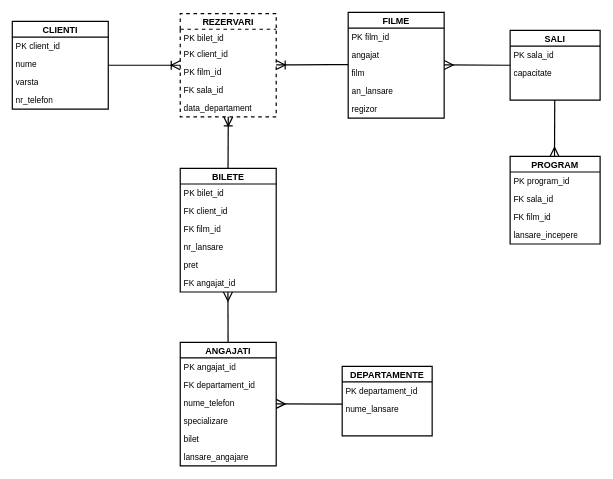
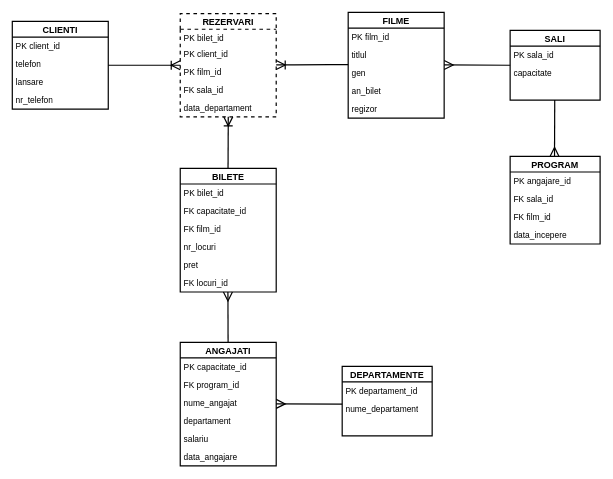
- <mxCell id="16" value="&lt;font style=&quot;font-size: 14px;&quot;&gt;angajat&lt;/font&gt;" style="text;strokeColor=none;fillColor=none;spacingLeft=4;spacingRight=4;overflow=hidden;rotatable=0;points=[[0,0.5],[1,0.5]];portConstraint=eastwest;fontSize=12;whiteSpace=wrap;html=1;" parent="14" vertex="1"><mxGeometry y="56" width="160" height="30" as="geometry" /></mxCell>
+ <mxCell id="16" value="&lt;font style=&quot;font-size: 14px;&quot;&gt;titlul&lt;/font&gt;" style="text;strokeColor=none;fillColor=none;spacingLeft=4;spacingRight=4;overflow=hidden;rotatable=0;points=[[0,0.5],[1,0.5]];portConstraint=eastwest;fontSize=12;whiteSpace=wrap;html=1;" parent="14" vertex="1"><mxGeometry y="56" width="160" height="30" as="geometry" /></mxCell>
- <mxCell id="4" value="&lt;font style=&quot;font-size: 14px;&quot;&gt;nume&lt;/font&gt;" style="text;strokeColor=none;fillColor=none;spacingLeft=4;spacingRight=4;overflow=hidden;rotatable=0;points=[[0,0.5],[1,0.5]];portConstraint=eastwest;fontSize=12;whiteSpace=wrap;html=1;" parent="2" vertex="1"><mxGeometry y="56" width="160" height="30" as="geometry" /></mxCell>
+ <mxCell id="4" value="&lt;font style=&quot;font-size: 14px;&quot;&gt;telefon&lt;/font&gt;" style="text;strokeColor=none;fillColor=none;spacingLeft=4;spacingRight=4;overflow=hidden;rotatable=0;points=[[0,0.5],[1,0.5]];portConstraint=eastwest;fontSize=12;whiteSpace=wrap;html=1;" parent="2" vertex="1"><mxGeometry y="56" width="160" height="30" as="geometry" /></mxCell>
- <mxCell id="17" value="&lt;font style=&quot;font-size: 14px;&quot;&gt;film&lt;/font&gt;" style="text;strokeColor=none;fillColor=none;spacingLeft=4;spacingRight=4;overflow=hidden;rotatable=0;points=[[0,0.5],[1,0.5]];portConstraint=eastwest;fontSize=12;whiteSpace=wrap;html=1;" parent="14" vertex="1"><mxGeometry y="86" width="160" height="30" as="geometry" /></mxCell>
+ <mxCell id="17" value="&lt;font style=&quot;font-size: 14px;&quot;&gt;gen&lt;/font&gt;" style="text;strokeColor=none;fillColor=none;spacingLeft=4;spacingRight=4;overflow=hidden;rotatable=0;points=[[0,0.5],[1,0.5]];portConstraint=eastwest;fontSize=12;whiteSpace=wrap;html=1;" parent="14" vertex="1"><mxGeometry y="86" width="160" height="30" as="geometry" /></mxCell>
- <mxCell id="5" value="&lt;font style=&quot;font-size: 14px;&quot;&gt;varsta&lt;/font&gt;" style="text;strokeColor=none;fillColor=none;spacingLeft=4;spacingRight=4;overflow=hidden;rotatable=0;points=[[0,0.5],[1,0.5]];portConstraint=eastwest;fontSize=12;whiteSpace=wrap;html=1;" parent="2" vertex="1"><mxGeometry y="86" width="160" height="30" as="geometry" /></mxCell>
+ <mxCell id="5" value="&lt;font style=&quot;font-size: 14px;&quot;&gt;lansare&lt;/font&gt;" style="text;strokeColor=none;fillColor=none;spacingLeft=4;spacingRight=4;overflow=hidden;rotatable=0;points=[[0,0.5],[1,0.5]];portConstraint=eastwest;fontSize=12;whiteSpace=wrap;html=1;" parent="2" vertex="1"><mxGeometry y="86" width="160" height="30" as="geometry" /></mxCell>
- <mxCell id="18" value="&lt;font style=&quot;font-size: 14px;&quot;&gt;an_lansare&lt;/font&gt;" style="text;strokeColor=none;fillColor=none;spacingLeft=4;spacingRight=4;overflow=hidden;rotatable=0;points=[[0,0.5],[1,0.5]];portConstraint=eastwest;fontSize=12;whiteSpace=wrap;html=1;" parent="14" vertex="1"><mxGeometry y="116" width="160" height="30" as="geometry" /></mxCell>
+ <mxCell id="18" value="&lt;font style=&quot;font-size: 14px;&quot;&gt;an_bilet&lt;/font&gt;" style="text;strokeColor=none;fillColor=none;spacingLeft=4;spacingRight=4;overflow=hidden;rotatable=0;points=[[0,0.5],[1,0.5]];portConstraint=eastwest;fontSize=12;whiteSpace=wrap;html=1;" parent="14" vertex="1"><mxGeometry y="116" width="160" height="30" as="geometry" /></mxCell>
- <mxCell id="27" value="&lt;font style=&quot;font-size: 14px;&quot;&gt;PK program_id&lt;/font&gt;" style="text;strokeColor=none;fillColor=none;spacingLeft=4;spacingRight=4;overflow=hidden;rotatable=0;points=[[0,0.5],[1,0.5]];portConstraint=eastwest;fontSize=12;whiteSpace=wrap;html=1;" parent="26" vertex="1"><mxGeometry y="26" width="150" height="30" as="geometry" /></mxCell>
+ <mxCell id="27" value="&lt;font style=&quot;font-size: 14px;&quot;&gt;PK angajare_id&lt;/font&gt;" style="text;strokeColor=none;fillColor=none;spacingLeft=4;spacingRight=4;overflow=hidden;rotatable=0;points=[[0,0.5],[1,0.5]];portConstraint=eastwest;fontSize=12;whiteSpace=wrap;html=1;" parent="26" vertex="1"><mxGeometry y="26" width="150" height="30" as="geometry" /></mxCell>
- <mxCell id="34" value="&lt;font style=&quot;font-size: 14px;&quot;&gt;FK client_id&lt;/font&gt;" style="text;strokeColor=none;fillColor=none;spacingLeft=4;spacingRight=4;overflow=hidden;rotatable=0;points=[[0,0.5],[1,0.5]];portConstraint=eastwest;fontSize=12;whiteSpace=wrap;html=1;" parent="32" vertex="1"><mxGeometry y="56" width="160" height="30" as="geometry" /></mxCell>
+ <mxCell id="34" value="&lt;font style=&quot;font-size: 14px;&quot;&gt;FK capacitate_id&lt;/font&gt;" style="text;strokeColor=none;fillColor=none;spacingLeft=4;spacingRight=4;overflow=hidden;rotatable=0;points=[[0,0.5],[1,0.5]];portConstraint=eastwest;fontSize=12;whiteSpace=wrap;html=1;" parent="32" vertex="1"><mxGeometry y="56" width="160" height="30" as="geometry" /></mxCell>
- <mxCell id="30" value="&lt;font style=&quot;font-size: 14px;&quot;&gt;lansare_incepere&lt;/font&gt;" style="text;strokeColor=none;fillColor=none;spacingLeft=4;spacingRight=4;overflow=hidden;rotatable=0;points=[[0,0.5],[1,0.5]];portConstraint=eastwest;fontSize=12;whiteSpace=wrap;html=1;" parent="26" vertex="1"><mxGeometry y="116" width="150" height="30" as="geometry" /></mxCell>
+ <mxCell id="30" value="&lt;font style=&quot;font-size: 14px;&quot;&gt;data_incepere&lt;/font&gt;" style="text;strokeColor=none;fillColor=none;spacingLeft=4;spacingRight=4;overflow=hidden;rotatable=0;points=[[0,0.5],[1,0.5]];portConstraint=eastwest;fontSize=12;whiteSpace=wrap;html=1;" parent="26" vertex="1"><mxGeometry y="116" width="150" height="30" as="geometry" /></mxCell>
- <mxCell id="36" value="&lt;font style=&quot;font-size: 14px;&quot;&gt;nr_lansare&lt;/font&gt;" style="text;strokeColor=none;fillColor=none;spacingLeft=4;spacingRight=4;overflow=hidden;rotatable=0;points=[[0,0.5],[1,0.5]];portConstraint=eastwest;fontSize=12;whiteSpace=wrap;html=1;" parent="32" vertex="1"><mxGeometry y="116" width="160" height="30" as="geometry" /></mxCell>
+ <mxCell id="36" value="&lt;font style=&quot;font-size: 14px;&quot;&gt;nr_locuri&lt;/font&gt;" style="text;strokeColor=none;fillColor=none;spacingLeft=4;spacingRight=4;overflow=hidden;rotatable=0;points=[[0,0.5],[1,0.5]];portConstraint=eastwest;fontSize=12;whiteSpace=wrap;html=1;" parent="32" vertex="1"><mxGeometry y="116" width="160" height="30" as="geometry" /></mxCell>
- <mxCell id="38" value="&lt;font style=&quot;font-size: 14px;&quot;&gt;FK angajat_id&lt;/font&gt;" style="text;strokeColor=none;fillColor=none;spacingLeft=4;spacingRight=4;overflow=hidden;rotatable=0;points=[[0,0.5],[1,0.5]];portConstraint=eastwest;fontSize=12;whiteSpace=wrap;html=1;" vertex="1" parent="32"><mxGeometry y="176" width="160" height="30" as="geometry" /></mxCell>
+ <mxCell id="38" value="&lt;font style=&quot;font-size: 14px;&quot;&gt;FK locuri_id&lt;/font&gt;" style="text;strokeColor=none;fillColor=none;spacingLeft=4;spacingRight=4;overflow=hidden;rotatable=0;points=[[0,0.5],[1,0.5]];portConstraint=eastwest;fontSize=12;whiteSpace=wrap;html=1;" vertex="1" parent="32"><mxGeometry y="176" width="160" height="30" as="geometry" /></mxCell>
- <mxCell id="41" value="&lt;font style=&quot;font-size: 14px;&quot;&gt;PK angajat_id&lt;/font&gt;" style="text;strokeColor=none;fillColor=none;spacingLeft=4;spacingRight=4;overflow=hidden;rotatable=0;points=[[0,0.5],[1,0.5]];portConstraint=eastwest;fontSize=12;whiteSpace=wrap;html=1;" parent="40" vertex="1"><mxGeometry y="26" width="160" height="30" as="geometry" /></mxCell>
+ <mxCell id="41" value="&lt;font style=&quot;font-size: 14px;&quot;&gt;PK capacitate_id&lt;/font&gt;" style="text;strokeColor=none;fillColor=none;spacingLeft=4;spacingRight=4;overflow=hidden;rotatable=0;points=[[0,0.5],[1,0.5]];portConstraint=eastwest;fontSize=12;whiteSpace=wrap;html=1;" parent="40" vertex="1"><mxGeometry y="26" width="160" height="30" as="geometry" /></mxCell>
- <mxCell id="42" value="&lt;font style=&quot;font-size: 14px;&quot;&gt;FK departament_id&lt;/font&gt;" style="text;strokeColor=none;fillColor=none;spacingLeft=4;spacingRight=4;overflow=hidden;rotatable=0;points=[[0,0.5],[1,0.5]];portConstraint=eastwest;fontSize=12;whiteSpace=wrap;html=1;" parent="40" vertex="1"><mxGeometry y="56" width="160" height="30" as="geometry" /></mxCell>
+ <mxCell id="42" value="&lt;font style=&quot;font-size: 14px;&quot;&gt;FK program_id&lt;/font&gt;" style="text;strokeColor=none;fillColor=none;spacingLeft=4;spacingRight=4;overflow=hidden;rotatable=0;points=[[0,0.5],[1,0.5]];portConstraint=eastwest;fontSize=12;whiteSpace=wrap;html=1;" parent="40" vertex="1"><mxGeometry y="56" width="160" height="30" as="geometry" /></mxCell>
- <mxCell id="43" value="&lt;font style=&quot;font-size: 14px;&quot;&gt;nume_telefon&lt;/font&gt;" style="text;strokeColor=none;fillColor=none;spacingLeft=4;spacingRight=4;overflow=hidden;rotatable=0;points=[[0,0.5],[1,0.5]];portConstraint=eastwest;fontSize=12;whiteSpace=wrap;html=1;" parent="40" vertex="1"><mxGeometry y="86" width="160" height="30" as="geometry" /></mxCell>
+ <mxCell id="43" value="&lt;font style=&quot;font-size: 14px;&quot;&gt;nume_angajat&lt;/font&gt;" style="text;strokeColor=none;fillColor=none;spacingLeft=4;spacingRight=4;overflow=hidden;rotatable=0;points=[[0,0.5],[1,0.5]];portConstraint=eastwest;fontSize=12;whiteSpace=wrap;html=1;" parent="40" vertex="1"><mxGeometry y="86" width="160" height="30" as="geometry" /></mxCell>
- <mxCell id="51" value="&lt;font style=&quot;font-size: 14px;&quot;&gt;nume_lansare&lt;/font&gt;" style="text;strokeColor=none;fillColor=none;spacingLeft=4;spacingRight=4;overflow=hidden;rotatable=0;points=[[0,0.5],[1,0.5]];portConstraint=eastwest;fontSize=12;whiteSpace=wrap;html=1;" parent="49" vertex="1"><mxGeometry y="56" width="150" height="30" as="geometry" /></mxCell>
+ <mxCell id="51" value="&lt;font style=&quot;font-size: 14px;&quot;&gt;nume_departament&lt;/font&gt;" style="text;strokeColor=none;fillColor=none;spacingLeft=4;spacingRight=4;overflow=hidden;rotatable=0;points=[[0,0.5],[1,0.5]];portConstraint=eastwest;fontSize=12;whiteSpace=wrap;html=1;" parent="49" vertex="1"><mxGeometry y="56" width="150" height="30" as="geometry" /></mxCell>
- <mxCell id="44" value="&lt;font style=&quot;font-size: 14px;&quot;&gt;specializare&lt;/font&gt;" style="text;strokeColor=none;fillColor=none;spacingLeft=4;spacingRight=4;overflow=hidden;rotatable=0;points=[[0,0.5],[1,0.5]];portConstraint=eastwest;fontSize=12;whiteSpace=wrap;html=1;" parent="40" vertex="1"><mxGeometry y="116" width="160" height="30" as="geometry" /></mxCell>
+ <mxCell id="44" value="&lt;font style=&quot;font-size: 14px;&quot;&gt;departament&lt;/font&gt;" style="text;strokeColor=none;fillColor=none;spacingLeft=4;spacingRight=4;overflow=hidden;rotatable=0;points=[[0,0.5],[1,0.5]];portConstraint=eastwest;fontSize=12;whiteSpace=wrap;html=1;" parent="40" vertex="1"><mxGeometry y="116" width="160" height="30" as="geometry" /></mxCell>
- <mxCell id="45" value="&lt;font style=&quot;font-size: 14px;&quot;&gt;bilet&lt;/font&gt;" style="text;strokeColor=none;fillColor=none;spacingLeft=4;spacingRight=4;overflow=hidden;rotatable=0;points=[[0,0.5],[1,0.5]];portConstraint=eastwest;fontSize=12;whiteSpace=wrap;html=1;" parent="40" vertex="1"><mxGeometry y="146" width="160" height="30" as="geometry" /></mxCell>
+ <mxCell id="45" value="&lt;font style=&quot;font-size: 14px;&quot;&gt;salariu&lt;/font&gt;" style="text;strokeColor=none;fillColor=none;spacingLeft=4;spacingRight=4;overflow=hidden;rotatable=0;points=[[0,0.5],[1,0.5]];portConstraint=eastwest;fontSize=12;whiteSpace=wrap;html=1;" parent="40" vertex="1"><mxGeometry y="146" width="160" height="30" as="geometry" /></mxCell>
- <mxCell id="46" value="&lt;font style=&quot;font-size: 14px;&quot;&gt;lansare_angajare&lt;/font&gt;" style="text;strokeColor=none;fillColor=none;spacingLeft=4;spacingRight=4;overflow=hidden;rotatable=0;points=[[0,0.5],[1,0.5]];portConstraint=eastwest;fontSize=12;whiteSpace=wrap;html=1;" parent="40" vertex="1"><mxGeometry y="176" width="160" height="30" as="geometry" /></mxCell>
+ <mxCell id="46" value="&lt;font style=&quot;font-size: 14px;&quot;&gt;data_angajare&lt;/font&gt;" style="text;strokeColor=none;fillColor=none;spacingLeft=4;spacingRight=4;overflow=hidden;rotatable=0;points=[[0,0.5],[1,0.5]];portConstraint=eastwest;fontSize=12;whiteSpace=wrap;html=1;" parent="40" vertex="1"><mxGeometry y="176" width="160" height="30" as="geometry" /></mxCell>
